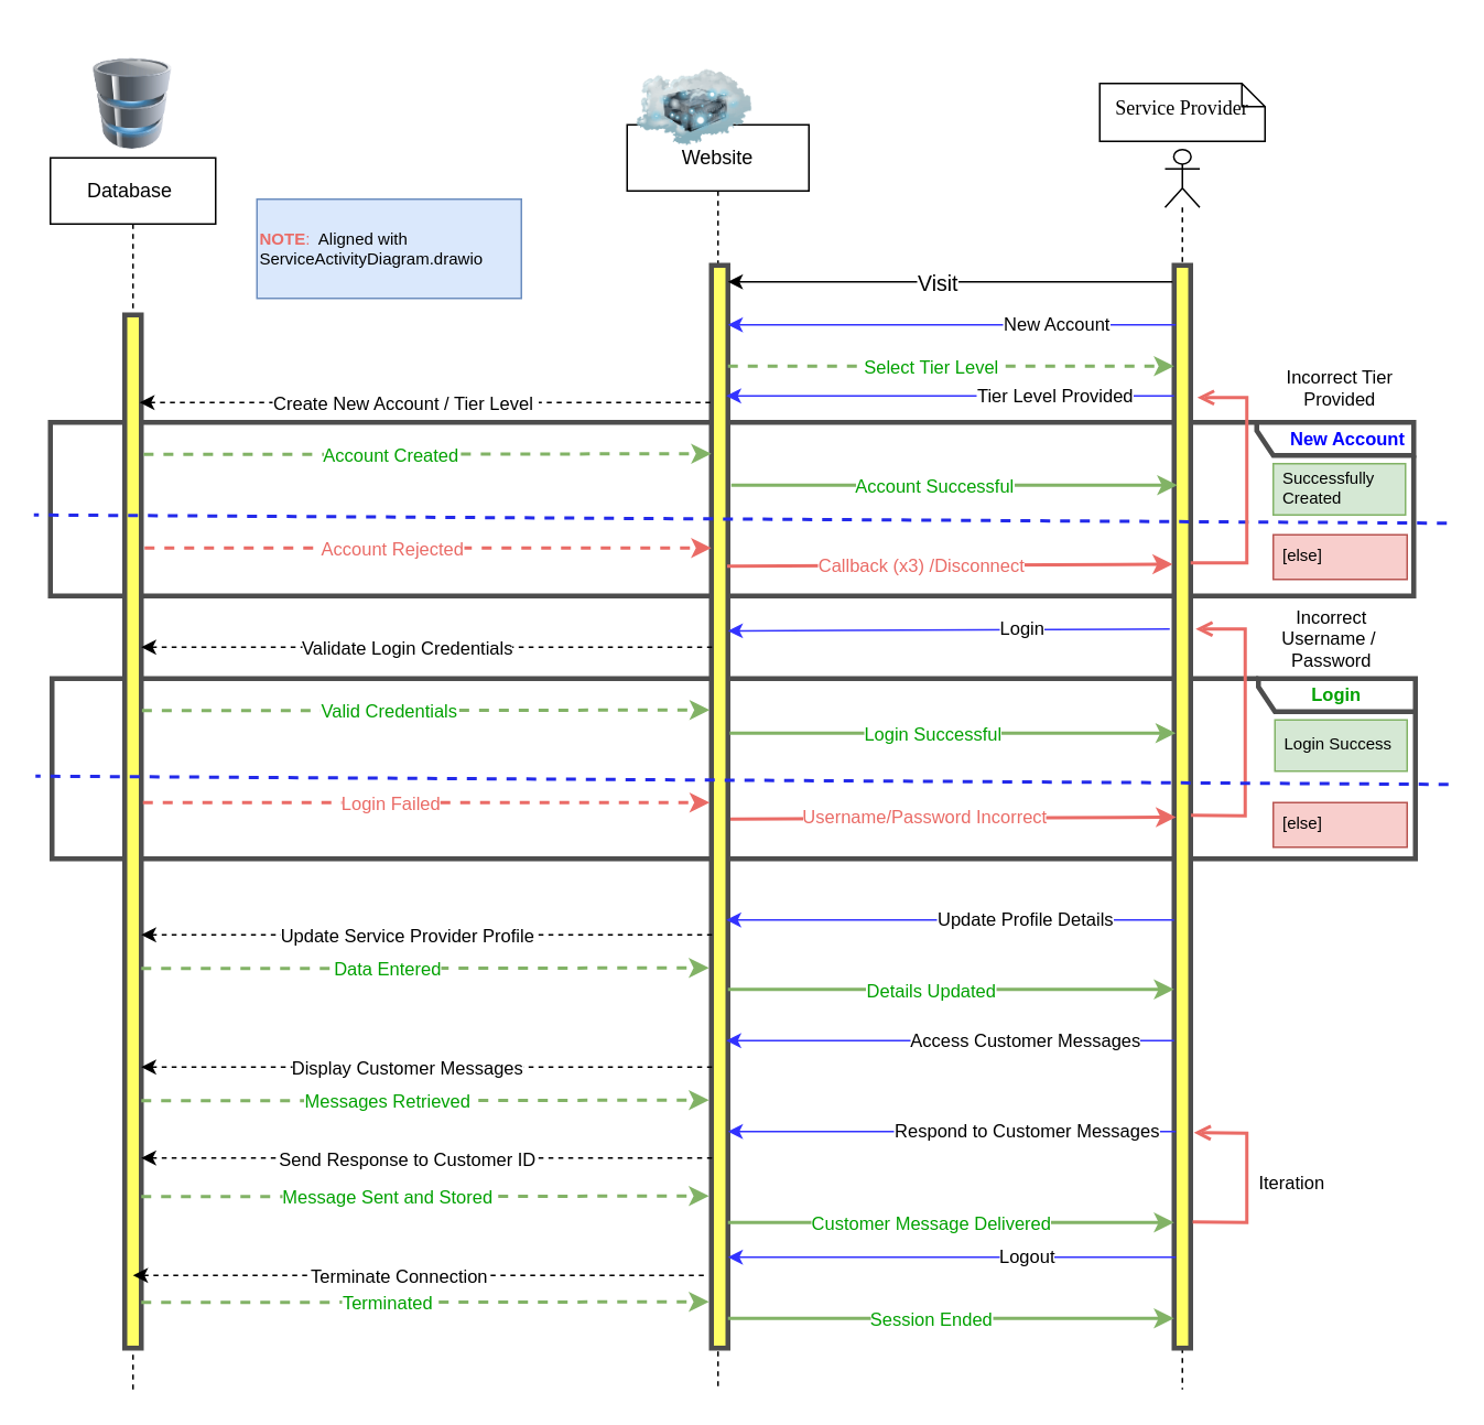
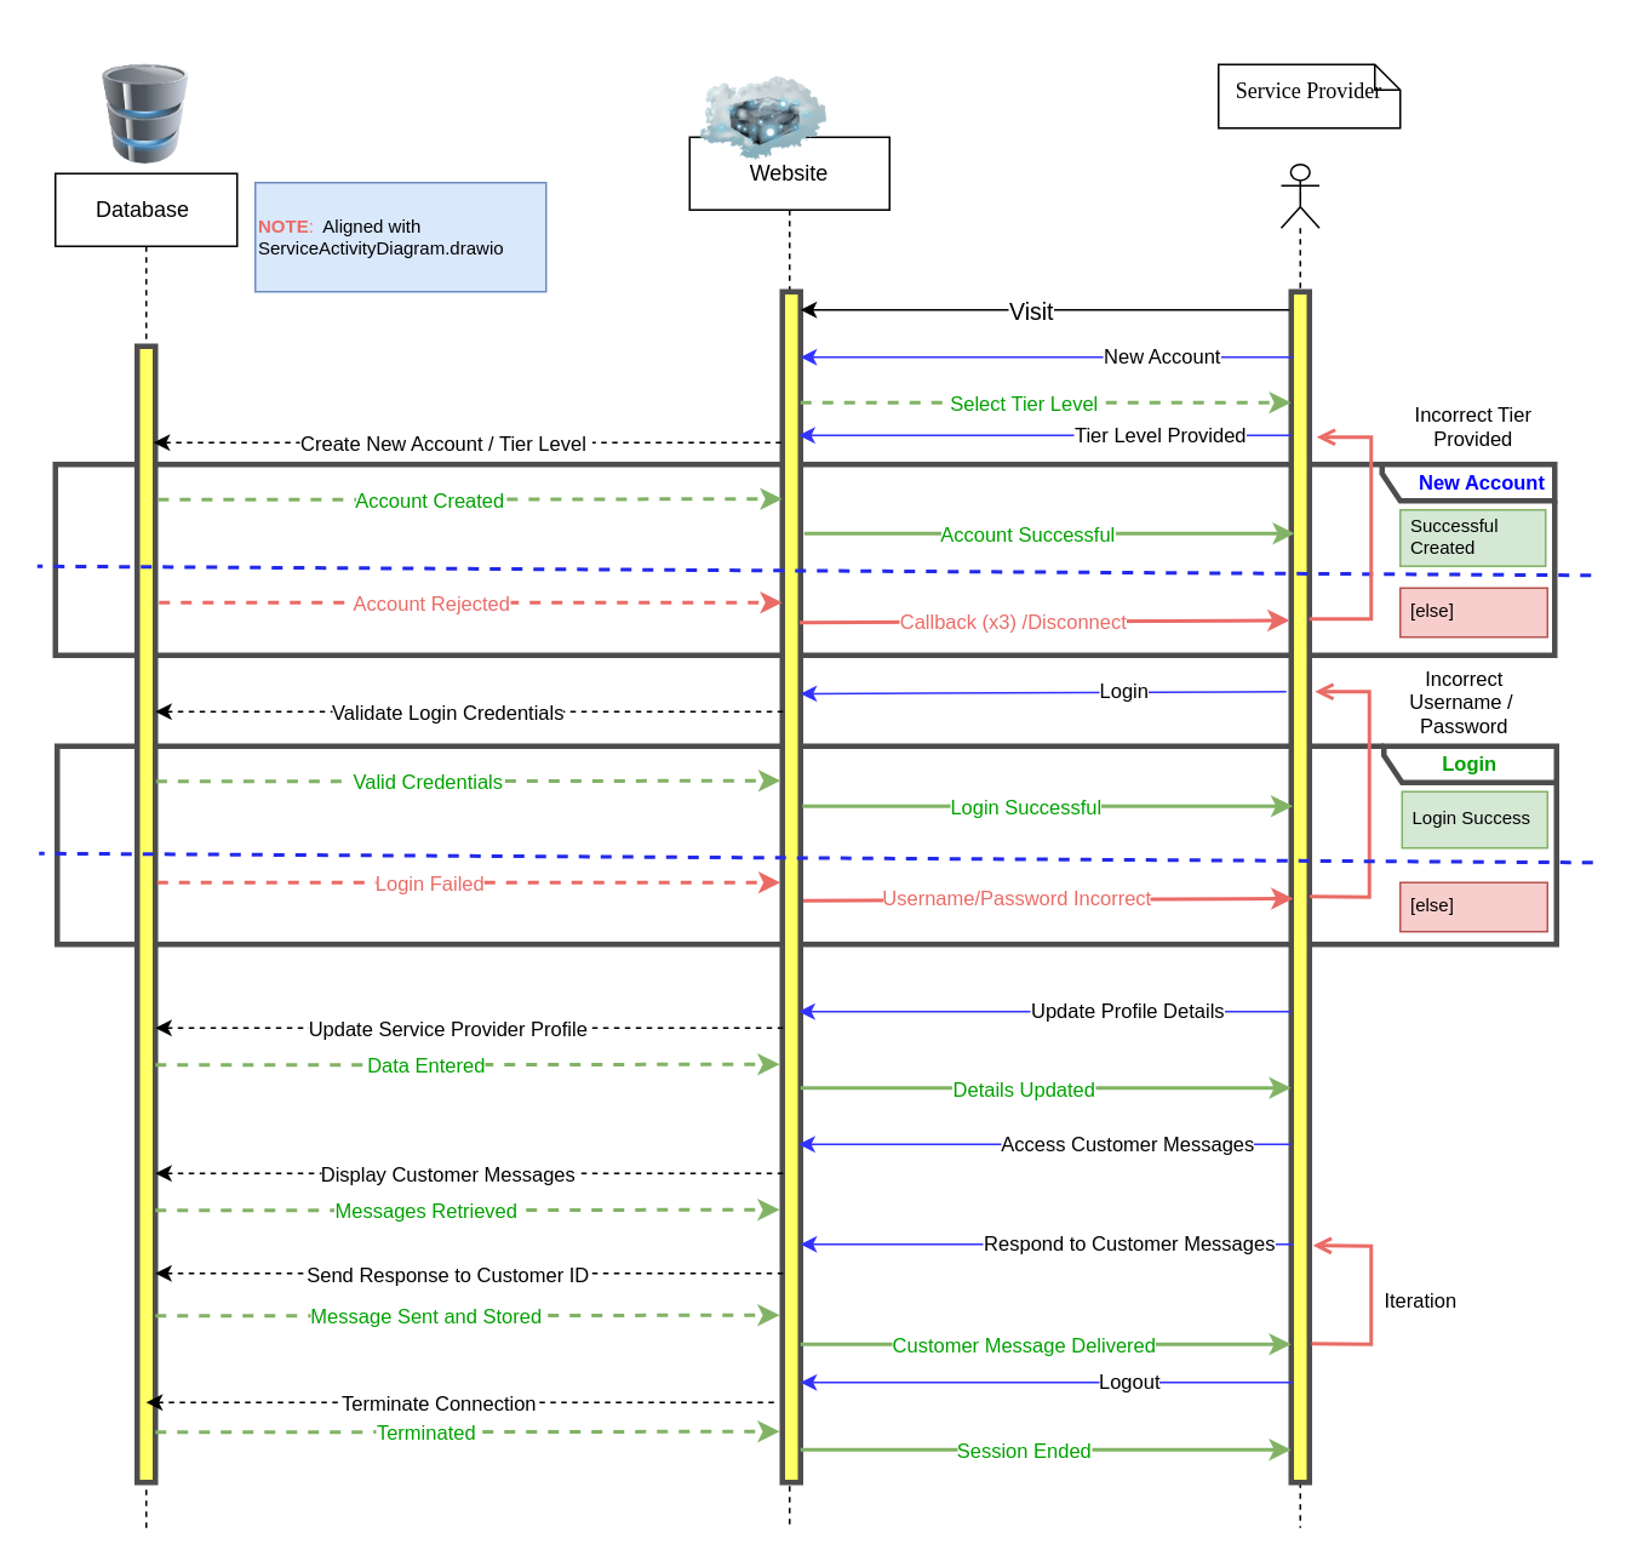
- <mxCell id="6" value="Service Provider" style="shape=note;whiteSpace=wrap;html=1;size=14;verticalAlign=middle;align=center;spacingTop=-6;rounded=0;shadow=0;comic=0;labelBackgroundColor=none;strokeWidth=1;fontFamily=Verdana;fontSize=12" vertex="1" parent="1"><mxGeometry x="665" y="50" width="100" height="35" as="geometry" /></mxCell>
+ <mxCell id="6" value="Service Provider" style="shape=note;whiteSpace=wrap;html=1;size=14;verticalAlign=middle;align=center;spacingTop=-6;rounded=0;shadow=0;comic=0;labelBackgroundColor=none;strokeWidth=1;fontFamily=Verdana;fontSize=12" vertex="1" parent="1"><mxGeometry x="670" y="35" width="100" height="35" as="geometry" /></mxCell>
- <mxCell id="82" value="&lt;font color=&quot;#ea6b66&quot;&gt;&lt;b&gt;NOTE&lt;/b&gt;:&lt;/font&gt;&amp;nbsp; Aligned with ServiceActivityDiagram.drawio" style="text;html=1;strokeColor=#6c8ebf;fillColor=#dae8fc;align=left;verticalAlign=middle;whiteSpace=wrap;rounded=0;fontSize=10;" vertex="1" parent="1"><mxGeometry x="155" y="120" width="160" height="60" as="geometry" /></mxCell>
+ <mxCell id="82" value="&lt;font color=&quot;#ea6b66&quot;&gt;&lt;b&gt;NOTE&lt;/b&gt;:&lt;/font&gt;&amp;nbsp; Aligned with ServiceActivityDiagram.drawio" style="text;html=1;strokeColor=#6c8ebf;fillColor=#dae8fc;align=left;verticalAlign=middle;whiteSpace=wrap;rounded=0;fontSize=10;" vertex="1" parent="1"><mxGeometry x="140" y="100" width="160" height="60" as="geometry" /></mxCell>
- <mxCell id="37" value="Successfully &#10;Created" style="strokeWidth=1;shadow=0;dashed=0;align=center;shape=mxgraph.mockup.text.textBox;align=left;fontSize=10;spacingLeft=4;spacingTop=-2;strokeColor=#82b366;mainText=;labelBorderColor=none;fillColor=#d5e8d4;" vertex="1" parent="1"><mxGeometry x="770" y="280" width="80" height="31" as="geometry" /></mxCell>
+ <mxCell id="37" value="Successful &#10;Created" style="strokeWidth=1;shadow=0;dashed=0;align=center;shape=mxgraph.mockup.text.textBox;align=left;fontSize=10;spacingLeft=4;spacingTop=-2;strokeColor=#82b366;mainText=;labelBorderColor=none;fillColor=#d5e8d4;" vertex="1" parent="1"><mxGeometry x="770" y="280" width="80" height="31" as="geometry" /></mxCell>
